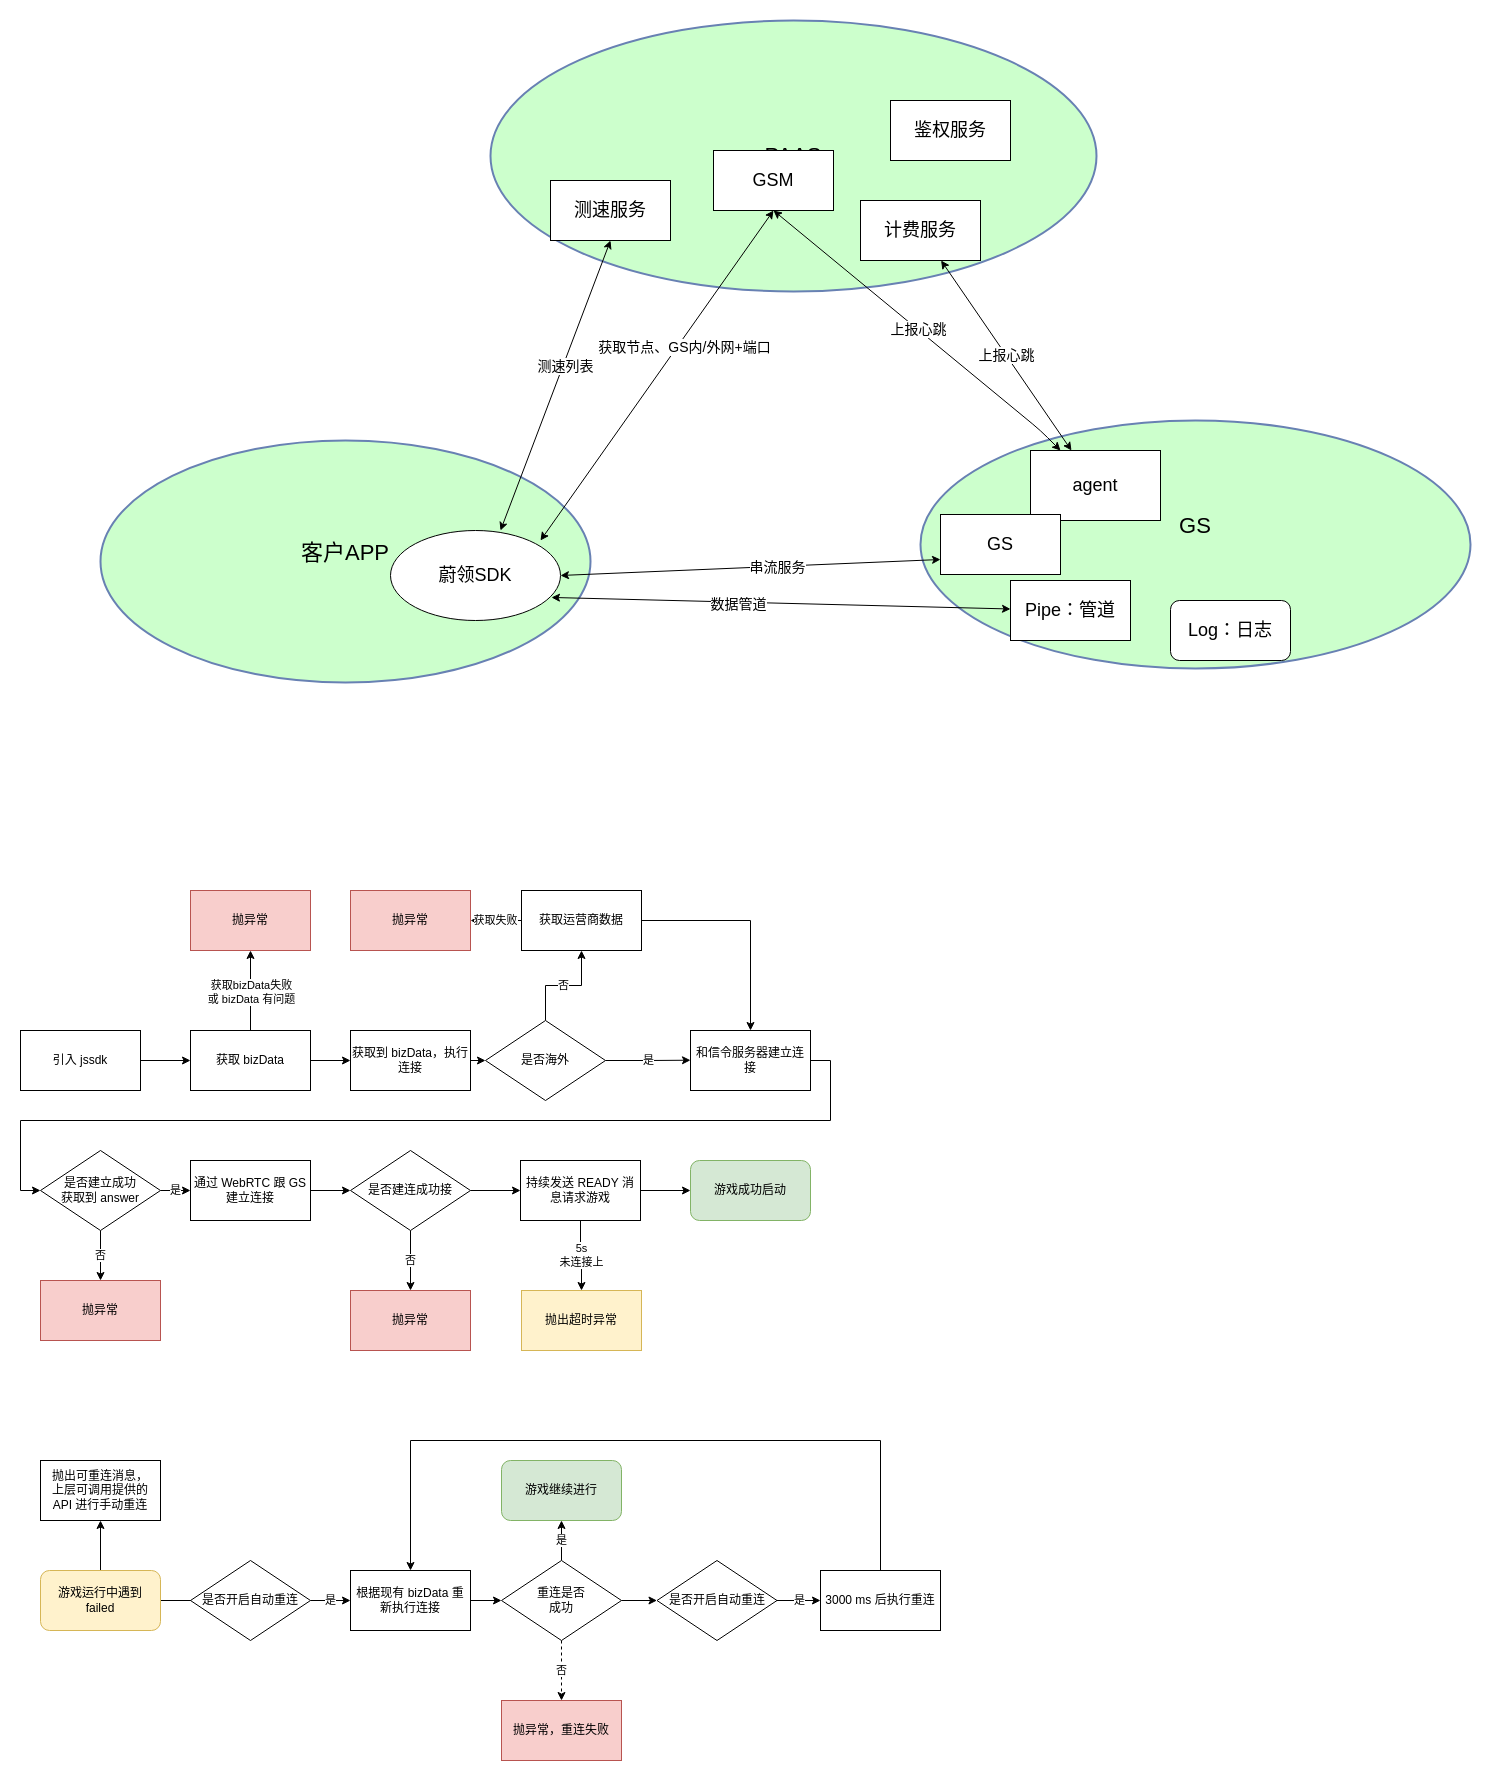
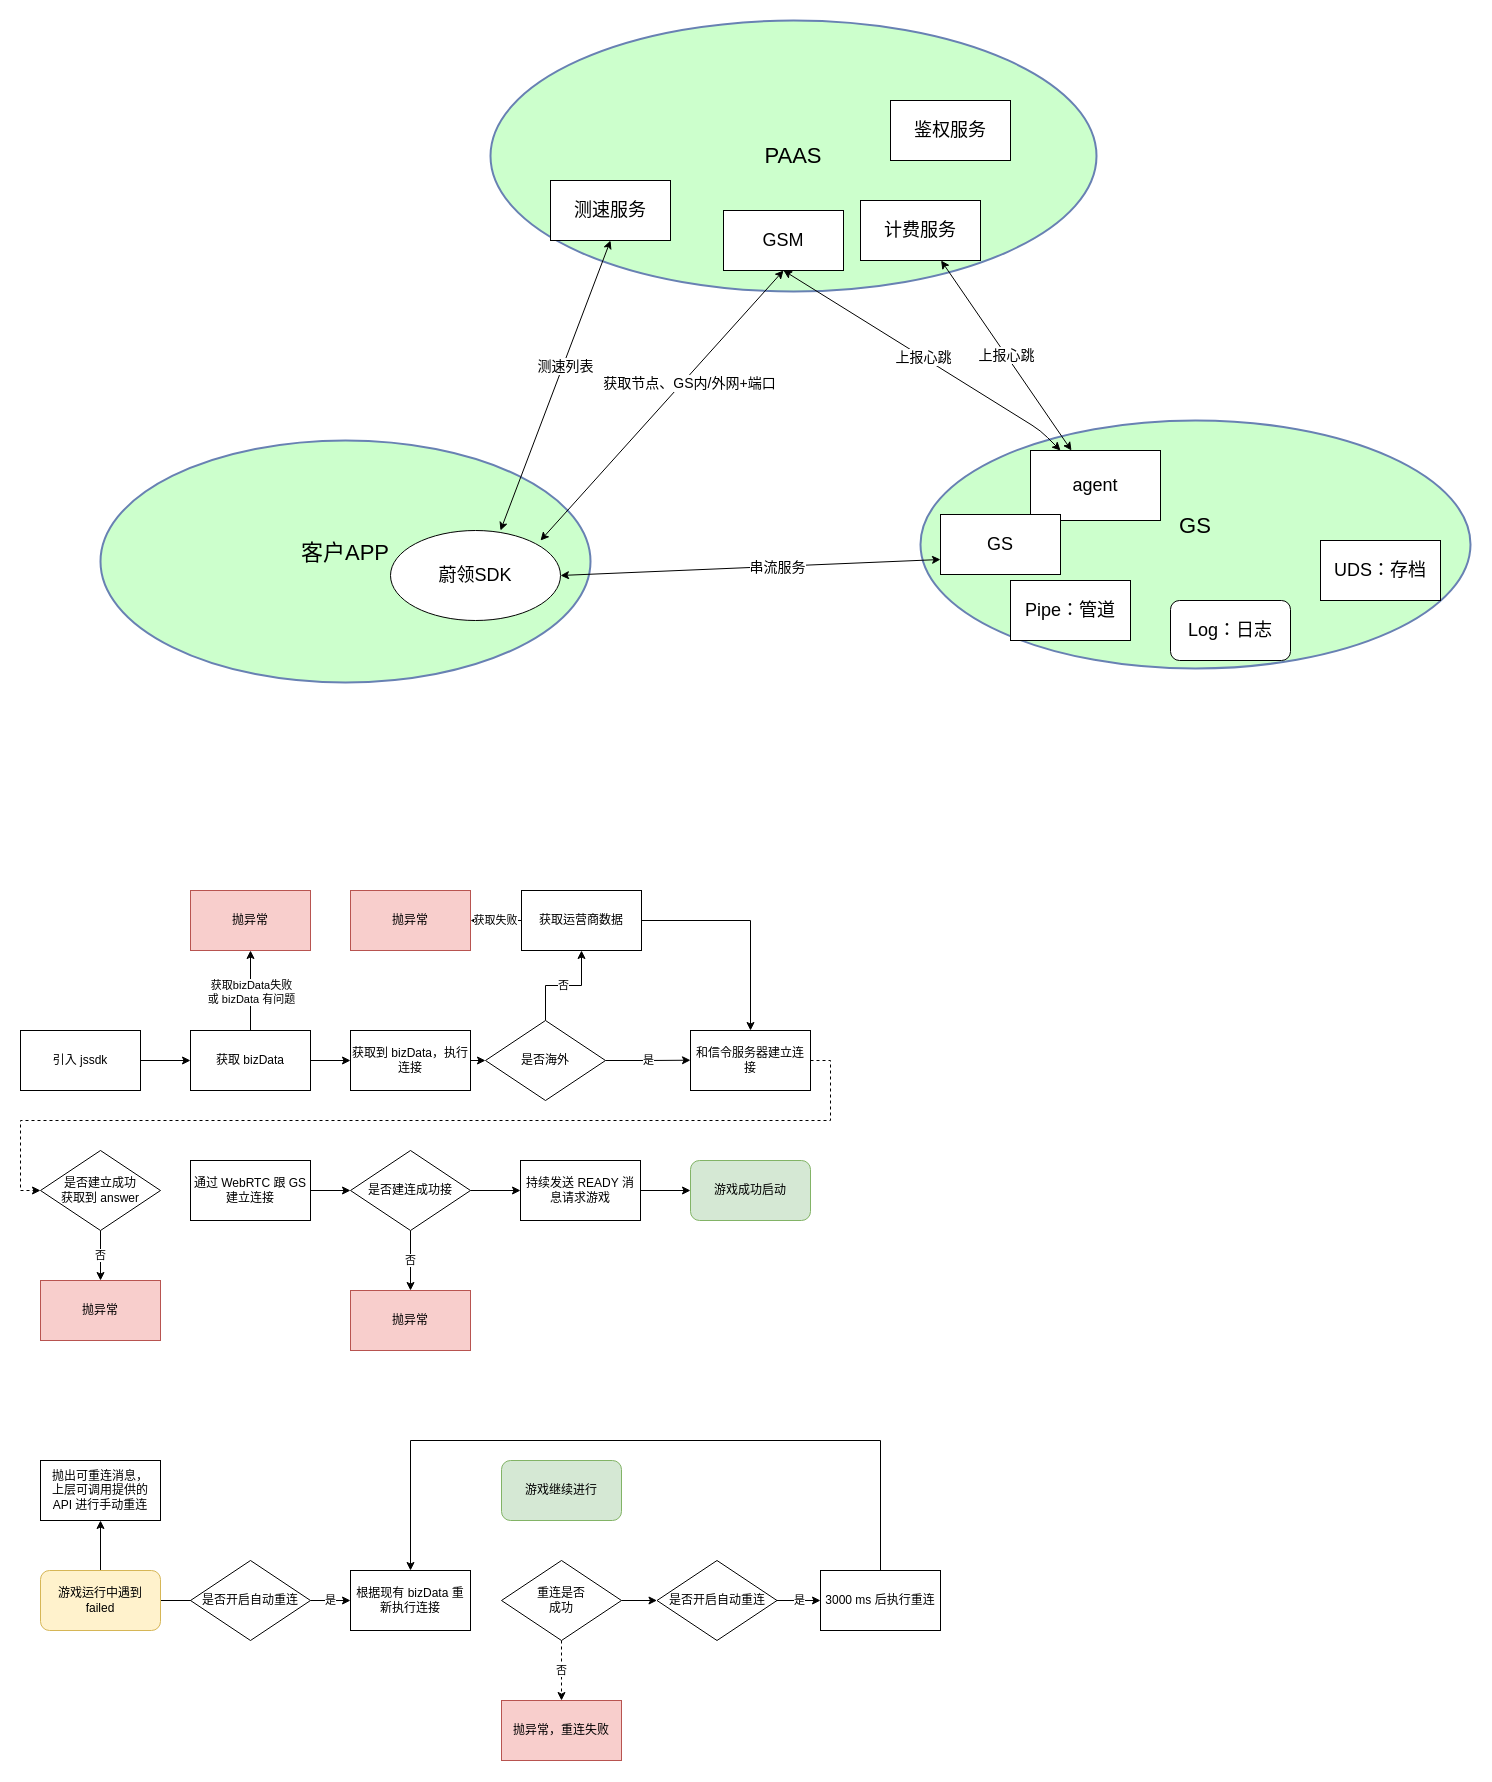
- <mxCell id="5" value="&lt;font style=&quot;font-size: 18px&quot;&gt;GSM&lt;/font&gt;" style="rounded=0;whiteSpace=wrap;html=1;" parent="1" vertex="1"><mxGeometry x="713" y="150" width="120" height="60" as="geometry" /></mxCell>
+ <mxCell id="5" value="&lt;font style=&quot;font-size: 18px&quot;&gt;GSM&lt;/font&gt;" style="rounded=0;whiteSpace=wrap;html=1;" parent="1" vertex="1"><mxGeometry x="723" y="210" width="120" height="60" as="geometry" /></mxCell>
+ <mxCell id="7" value="&lt;font style=&quot;font-size: 18px&quot;&gt;UDS：存档&lt;/font&gt;" style="rounded=0;whiteSpace=wrap;html=1;" parent="1" vertex="1"><mxGeometry x="1320" y="540" width="120" height="60" as="geometry" /></mxCell>
- <mxCell id="19" value="" style="endArrow=classic;startArrow=classic;html=1;exitX=0.947;exitY=0.744;exitDx=0;exitDy=0;exitPerimeter=0;" parent="1" source="10" target="22" edge="1"><mxGeometry width="50" height="50" relative="1" as="geometry"><mxPoint x="580" y="650" as="sourcePoint" /><mxPoint x="630" y="600" as="targetPoint" /></mxGeometry></mxCell>
- <mxCell id="20" value="&lt;font style=&quot;font-size: 14px&quot;&gt;数据管道&lt;/font&gt;" style="edgeLabel;html=1;align=center;verticalAlign=middle;resizable=0;points=[];" parent="19" vertex="1" connectable="0"><mxGeometry x="-0.185" y="-2" relative="1" as="geometry"><mxPoint as="offset" /></mxGeometry></mxCell>
- <mxCell id="35" style="edgeStyle=orthogonalEdgeStyle;rounded=0;orthogonalLoop=1;jettySize=auto;html=1;exitX=1;exitY=0.5;exitDx=0;exitDy=0;entryX=0;entryY=0.5;entryDx=0;entryDy=0;" edge="1" parent="1" source="36" target="39"><mxGeometry relative="1" as="geometry" /></mxCell>
+ <mxCell id="35" style="edgeStyle=orthogonalEdgeStyle;rounded=0;orthogonalLoop=1;jettySize=auto;html=1;exitX=1;exitY=0.5;exitDx=0;exitDy=0;entryX=0;entryY=0.5;entryDx=0;entryDy=0;dashed=1;" edge="1" parent="1" source="36" target="39"><mxGeometry relative="1" as="geometry" /></mxCell>
- <mxCell id="37" value="是" style="edgeStyle=orthogonalEdgeStyle;rounded=0;orthogonalLoop=1;jettySize=auto;html=1;exitX=1;exitY=0.5;exitDx=0;exitDy=0;entryX=0;entryY=0.5;entryDx=0;entryDy=0;" edge="1" parent="1" source="39" target="42"><mxGeometry relative="1" as="geometry"><mxPoint x="180" y="1189.714" as="targetPoint" /></mxGeometry></mxCell>
- <mxCell id="47" value="5s &lt;br&gt;未连接上" style="edgeStyle=orthogonalEdgeStyle;rounded=0;orthogonalLoop=1;jettySize=auto;html=1;exitX=0.5;exitY=1;exitDx=0;exitDy=0;entryX=0.5;entryY=0;entryDx=0;entryDy=0;" edge="1" parent="1" source="49" target="50"><mxGeometry relative="1" as="geometry"><mxPoint x="267.5" y="1260" as="targetPoint" /></mxGeometry></mxCell>
- <mxCell id="50" value="抛出超时异常" style="rounded=0;whiteSpace=wrap;html=1;fillColor=#fff2cc;strokeColor=#d6b656;" vertex="1" parent="1"><mxGeometry x="521" y="1290" width="120" height="60" as="geometry" /></mxCell>
- <mxCell id="71" value="是" style="edgeStyle=orthogonalEdgeStyle;rounded=0;orthogonalLoop=1;jettySize=auto;html=1;exitX=0.5;exitY=0;exitDx=0;exitDy=0;entryX=0.5;entryY=1;entryDx=0;entryDy=0;" edge="1" parent="1" source="74" target="70"><mxGeometry relative="1" as="geometry" /></mxCell>
- <mxCell id="59" style="edgeStyle=orthogonalEdgeStyle;rounded=0;orthogonalLoop=1;jettySize=auto;html=1;exitX=1;exitY=0.5;exitDx=0;exitDy=0;entryX=0;entryY=0.5;entryDx=0;entryDy=0;" edge="1" parent="1" source="60" target="74"><mxGeometry relative="1" as="geometry" /></mxCell>
